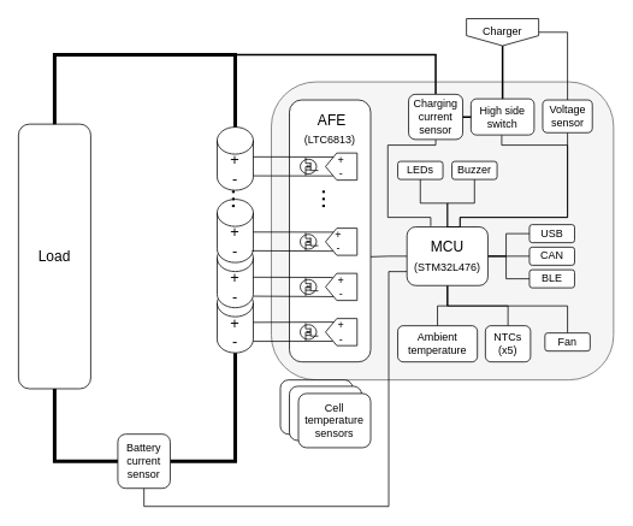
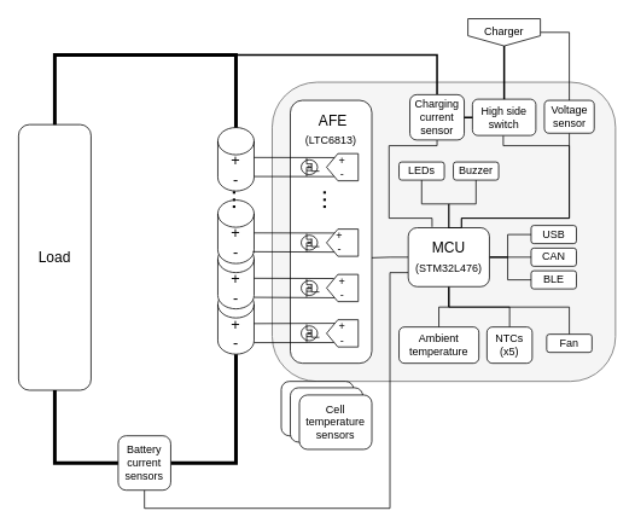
- <mxCell id="45" value="Battery&lt;br&gt;current&lt;br&gt;sensor" style="rounded=1;whiteSpace=wrap;html=1;fontSize=12;fillColor=#ffffff;" parent="1" vertex="1"><mxGeometry x="130" y="480" width="58" height="60" as="geometry" /></mxCell>
+ <mxCell id="45" value="Battery&lt;br&gt;current&lt;br&gt;sensors" style="rounded=1;whiteSpace=wrap;html=1;fontSize=12;fillColor=#ffffff;" parent="1" vertex="1"><mxGeometry x="130" y="480" width="58" height="60" as="geometry" /></mxCell>
